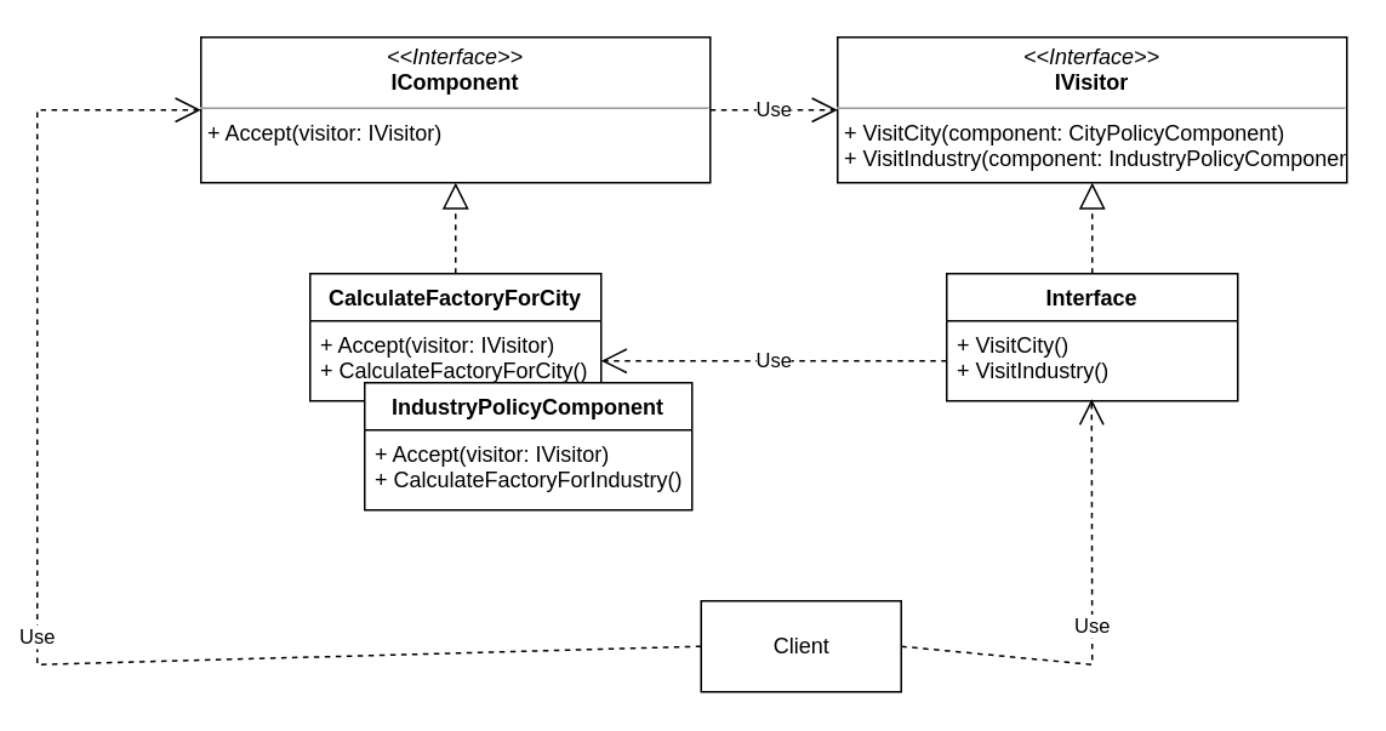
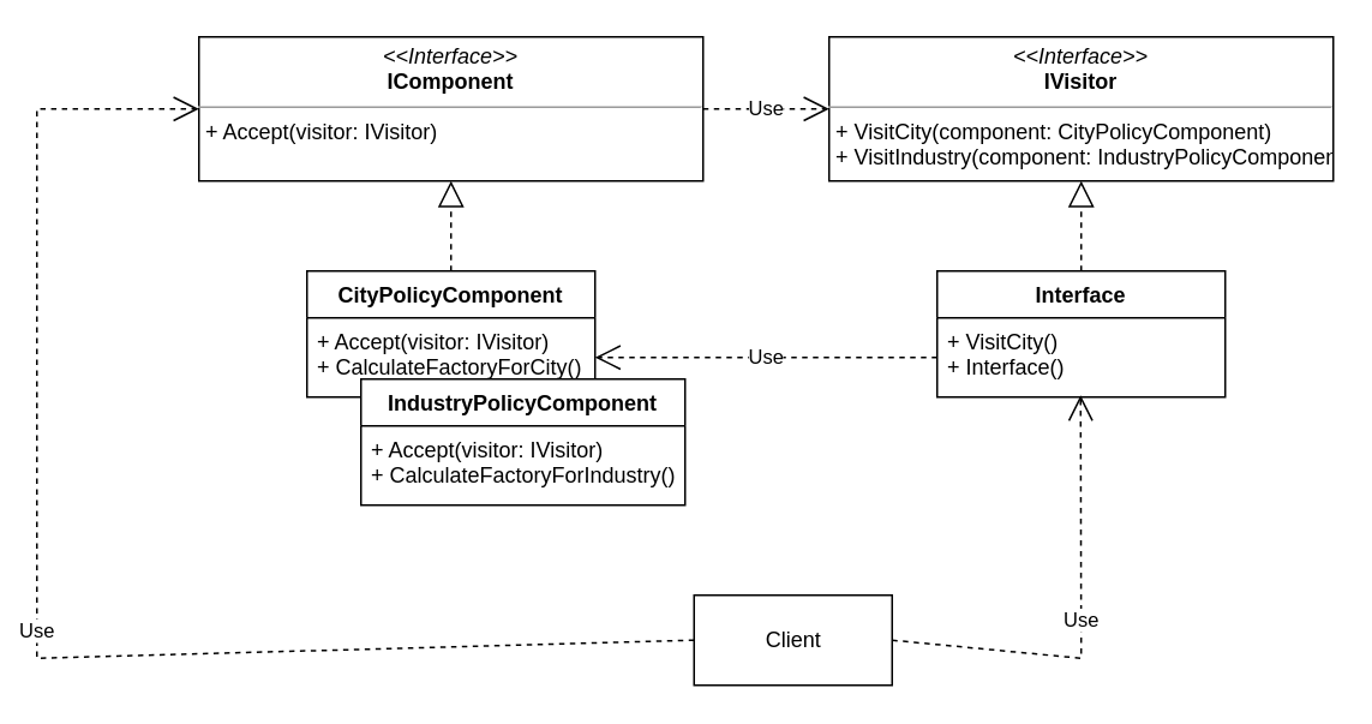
- <mxCell id="4" value="CalculateFactoryForCity" style="swimlane;fontStyle=1;align=center;verticalAlign=top;childLayout=stackLayout;horizontal=1;startSize=26;horizontalStack=0;resizeParent=1;resizeParentMax=0;resizeLast=0;collapsible=1;marginBottom=0;" vertex="1" parent="1"><mxGeometry x="170" y="150" width="160" height="70" as="geometry" /></mxCell>
+ <mxCell id="4" value="CityPolicyComponent" style="swimlane;fontStyle=1;align=center;verticalAlign=top;childLayout=stackLayout;horizontal=1;startSize=26;horizontalStack=0;resizeParent=1;resizeParentMax=0;resizeLast=0;collapsible=1;marginBottom=0;" vertex="1" parent="1"><mxGeometry x="170" y="150" width="160" height="70" as="geometry" /></mxCell>
- <mxCell id="10" value="+ VisitCity()&#10;+ VisitIndustry()" style="text;strokeColor=none;fillColor=none;align=left;verticalAlign=top;spacingLeft=4;spacingRight=4;overflow=hidden;rotatable=0;points=[[0,0.5],[1,0.5]];portConstraint=eastwest;" vertex="1" parent="9"><mxGeometry y="26" width="160" height="44" as="geometry" /></mxCell>
+ <mxCell id="10" value="+ VisitCity()&#10;+ Interface()" style="text;strokeColor=none;fillColor=none;align=left;verticalAlign=top;spacingLeft=4;spacingRight=4;overflow=hidden;rotatable=0;points=[[0,0.5],[1,0.5]];portConstraint=eastwest;" vertex="1" parent="9"><mxGeometry y="26" width="160" height="44" as="geometry" /></mxCell>
